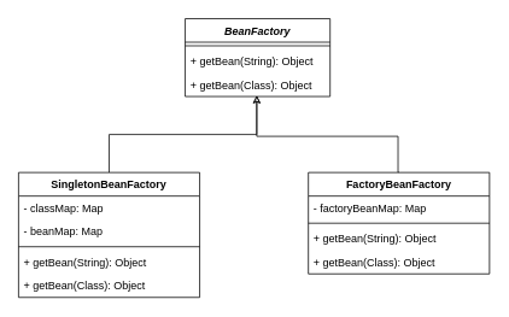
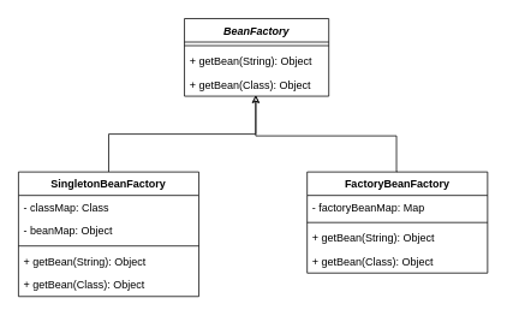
- <mxCell id="8" value="- classMap: Map" style="text;strokeColor=none;fillColor=none;align=left;verticalAlign=top;spacingLeft=4;spacingRight=4;overflow=hidden;rotatable=0;points=[[0,0.5],[1,0.5]];portConstraint=eastwest;" vertex="1" parent="7"><mxGeometry y="26" width="200" height="26" as="geometry" /></mxCell>
+ <mxCell id="8" value="- classMap: Class" style="text;strokeColor=none;fillColor=none;align=left;verticalAlign=top;spacingLeft=4;spacingRight=4;overflow=hidden;rotatable=0;points=[[0,0.5],[1,0.5]];portConstraint=eastwest;" vertex="1" parent="7"><mxGeometry y="26" width="200" height="26" as="geometry" /></mxCell>
- <mxCell id="9" value="- beanMap: Map" style="text;strokeColor=none;fillColor=none;align=left;verticalAlign=top;spacingLeft=4;spacingRight=4;overflow=hidden;rotatable=0;points=[[0,0.5],[1,0.5]];portConstraint=eastwest;" vertex="1" parent="7"><mxGeometry y="52" width="200" height="26" as="geometry" /></mxCell>
+ <mxCell id="9" value="- beanMap: Object" style="text;strokeColor=none;fillColor=none;align=left;verticalAlign=top;spacingLeft=4;spacingRight=4;overflow=hidden;rotatable=0;points=[[0,0.5],[1,0.5]];portConstraint=eastwest;" vertex="1" parent="7"><mxGeometry y="52" width="200" height="26" as="geometry" /></mxCell>
